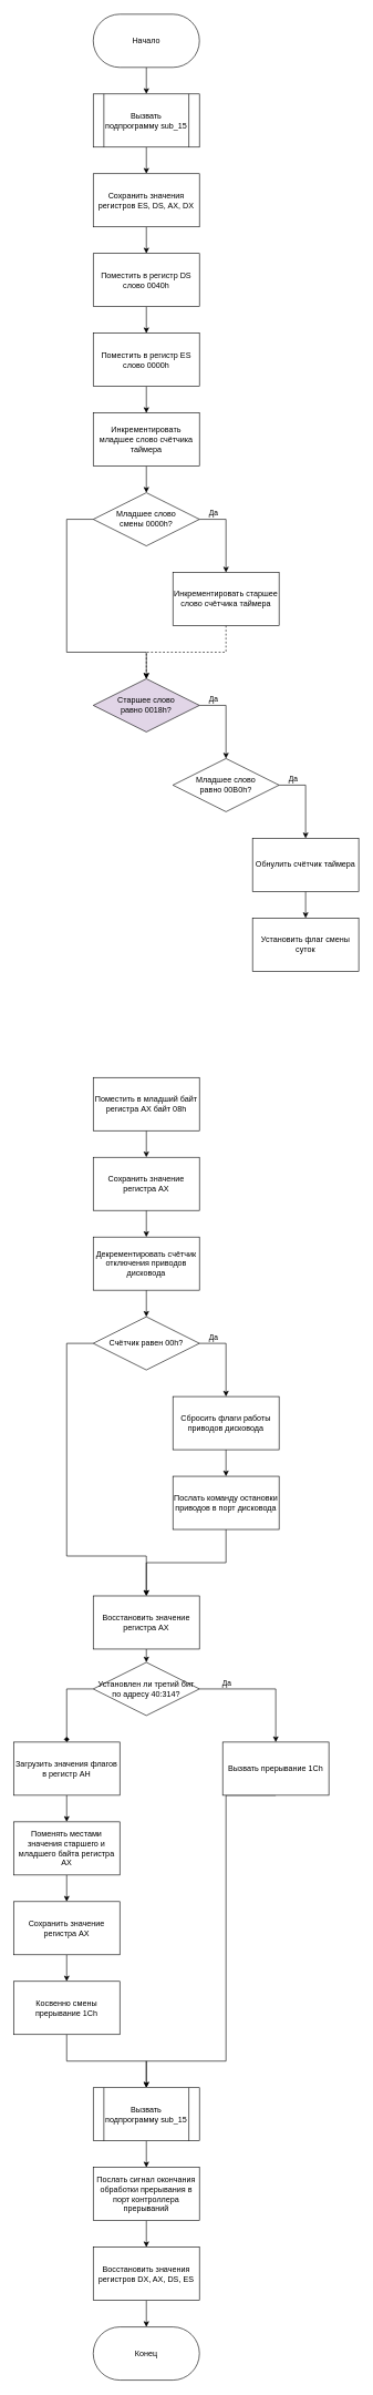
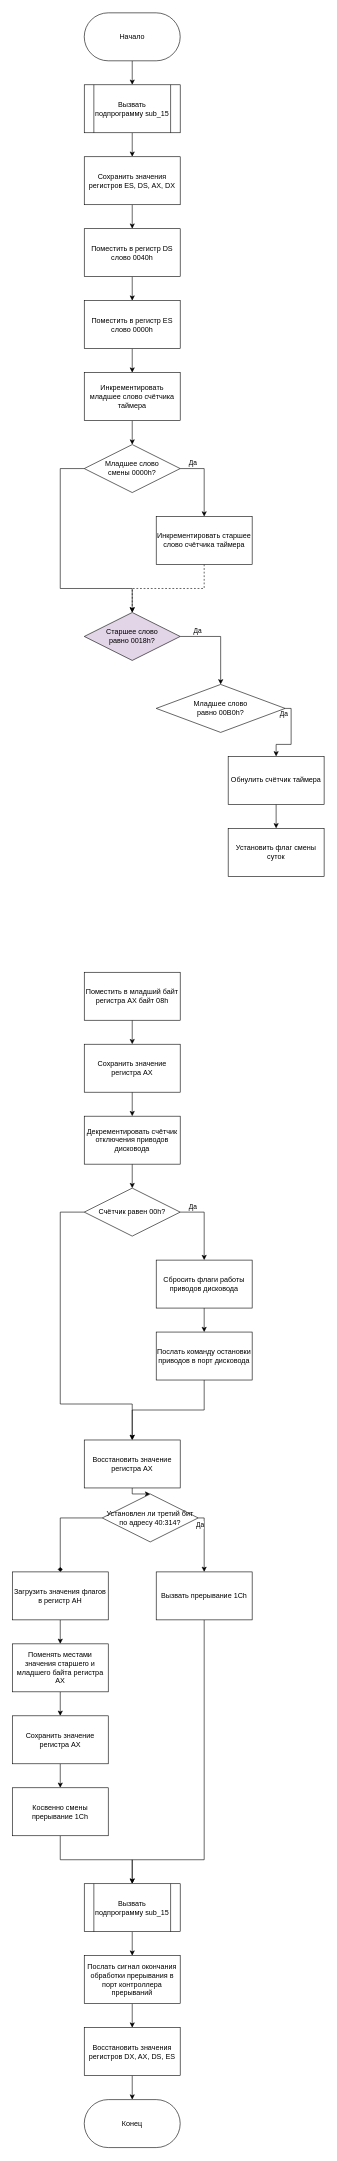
- <mxCell id="21" value="Младшее слово&lt;br&gt;равно 00B0h?" style="rhombus;whiteSpace=wrap;html=1;" parent="1" vertex="1"><mxGeometry x="260" y="1140" width="160" height="80" as="geometry" /></mxCell>
+ <mxCell id="21" value="Младшее слово&lt;br&gt;равно 00B0h?" style="rhombus;whiteSpace=wrap;html=1;" parent="1" vertex="1"><mxGeometry x="260" y="1140" width="215" height="80" as="geometry" /></mxCell>
- <mxCell id="42" value="Установлен ли третий бит по адресу 40:314?" style="rhombus;whiteSpace=wrap;html=1;" parent="1" vertex="1"><mxGeometry x="140" y="2500" width="160" height="80" as="geometry" /></mxCell>
+ <mxCell id="42" value="Установлен ли третий бит по адресу 40:314?" style="rhombus;whiteSpace=wrap;html=1;" parent="1" vertex="1"><mxGeometry x="170" y="2490" width="160" height="80" as="geometry" /></mxCell>
- <mxCell id="44" value="Вызвать прерывание 1Ch" style="rounded=0;whiteSpace=wrap;html=1;" parent="1" vertex="1"><mxGeometry x="335" y="2620" width="160" height="80" as="geometry" /></mxCell>
+ <mxCell id="44" value="Вызвать прерывание 1Ch" style="rounded=0;whiteSpace=wrap;html=1;" parent="1" vertex="1"><mxGeometry x="260" y="2620" width="160" height="80" as="geometry" /></mxCell>
